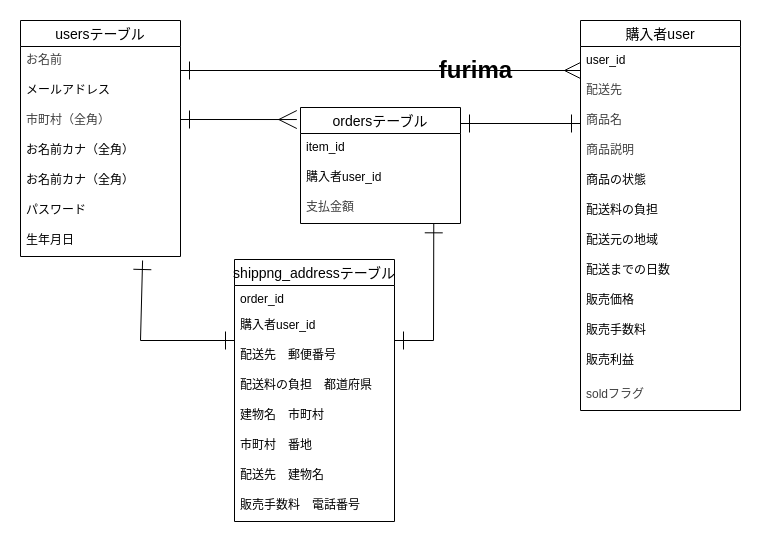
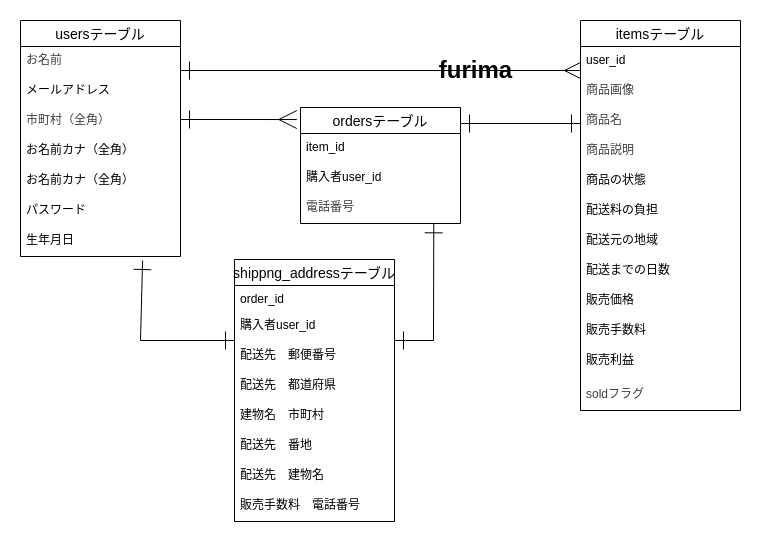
- <mxCell id="11" value="購入者user" style="swimlane;fontStyle=0;childLayout=stackLayout;horizontal=1;startSize=26;horizontalStack=0;resizeParent=1;resizeParentMax=0;resizeLast=0;collapsible=1;marginBottom=0;align=center;fontSize=14;" parent="1" vertex="1"><mxGeometry x="580" y="20" width="160" height="390" as="geometry" /></mxCell>
+ <mxCell id="11" value="itemsテーブル" style="swimlane;fontStyle=0;childLayout=stackLayout;horizontal=1;startSize=26;horizontalStack=0;resizeParent=1;resizeParentMax=0;resizeLast=0;collapsible=1;marginBottom=0;align=center;fontSize=14;" parent="1" vertex="1"><mxGeometry x="580" y="20" width="160" height="390" as="geometry" /></mxCell>
- <mxCell id="13" value="&lt;span style=&quot;color: rgb(63, 63, 63); text-align: center;&quot;&gt;配送先&lt;/span&gt;" style="text;strokeColor=none;fillColor=none;spacingLeft=4;spacingRight=4;overflow=hidden;rotatable=0;points=[[0,0.5],[1,0.5]];portConstraint=eastwest;fontSize=12;whiteSpace=wrap;html=1;" parent="11" vertex="1"><mxGeometry y="56" width="160" height="30" as="geometry" /></mxCell>
+ <mxCell id="13" value="&lt;span style=&quot;color: rgb(63, 63, 63); text-align: center;&quot;&gt;商品画像&lt;/span&gt;" style="text;strokeColor=none;fillColor=none;spacingLeft=4;spacingRight=4;overflow=hidden;rotatable=0;points=[[0,0.5],[1,0.5]];portConstraint=eastwest;fontSize=12;whiteSpace=wrap;html=1;" parent="11" vertex="1"><mxGeometry y="56" width="160" height="30" as="geometry" /></mxCell>
- <mxCell id="27" value="&lt;span style=&quot;color: rgb(63, 63, 63); text-align: center;&quot;&gt;支払金額&lt;/span&gt;" style="text;strokeColor=none;fillColor=none;spacingLeft=4;spacingRight=4;overflow=hidden;rotatable=0;points=[[0,0.5],[1,0.5]];portConstraint=eastwest;fontSize=12;whiteSpace=wrap;html=1;" parent="24" vertex="1"><mxGeometry y="86" width="160" height="30" as="geometry" /></mxCell>
+ <mxCell id="27" value="&lt;span style=&quot;color: rgb(63, 63, 63); text-align: center;&quot;&gt;電話番号&lt;/span&gt;" style="text;strokeColor=none;fillColor=none;spacingLeft=4;spacingRight=4;overflow=hidden;rotatable=0;points=[[0,0.5],[1,0.5]];portConstraint=eastwest;fontSize=12;whiteSpace=wrap;html=1;" parent="24" vertex="1"><mxGeometry y="86" width="160" height="30" as="geometry" /></mxCell>
- <mxCell id="35" value="配送料の負担　都道府県" style="text;strokeColor=none;fillColor=none;spacingLeft=4;spacingRight=4;overflow=hidden;rotatable=0;points=[[0,0.5],[1,0.5]];portConstraint=eastwest;fontSize=12;whiteSpace=wrap;html=1;" vertex="1" parent="31"><mxGeometry y="112" width="160" height="30" as="geometry" /></mxCell>
+ <mxCell id="35" value="配送先　都道府県" style="text;strokeColor=none;fillColor=none;spacingLeft=4;spacingRight=4;overflow=hidden;rotatable=0;points=[[0,0.5],[1,0.5]];portConstraint=eastwest;fontSize=12;whiteSpace=wrap;html=1;" vertex="1" parent="31"><mxGeometry y="112" width="160" height="30" as="geometry" /></mxCell>
- <mxCell id="37" value="市町村　番地" style="text;strokeColor=none;fillColor=none;spacingLeft=4;spacingRight=4;overflow=hidden;rotatable=0;points=[[0,0.5],[1,0.5]];portConstraint=eastwest;fontSize=12;whiteSpace=wrap;html=1;" vertex="1" parent="31"><mxGeometry y="172" width="160" height="30" as="geometry" /></mxCell>
+ <mxCell id="37" value="配送先　番地" style="text;strokeColor=none;fillColor=none;spacingLeft=4;spacingRight=4;overflow=hidden;rotatable=0;points=[[0,0.5],[1,0.5]];portConstraint=eastwest;fontSize=12;whiteSpace=wrap;html=1;" vertex="1" parent="31"><mxGeometry y="172" width="160" height="30" as="geometry" /></mxCell>
